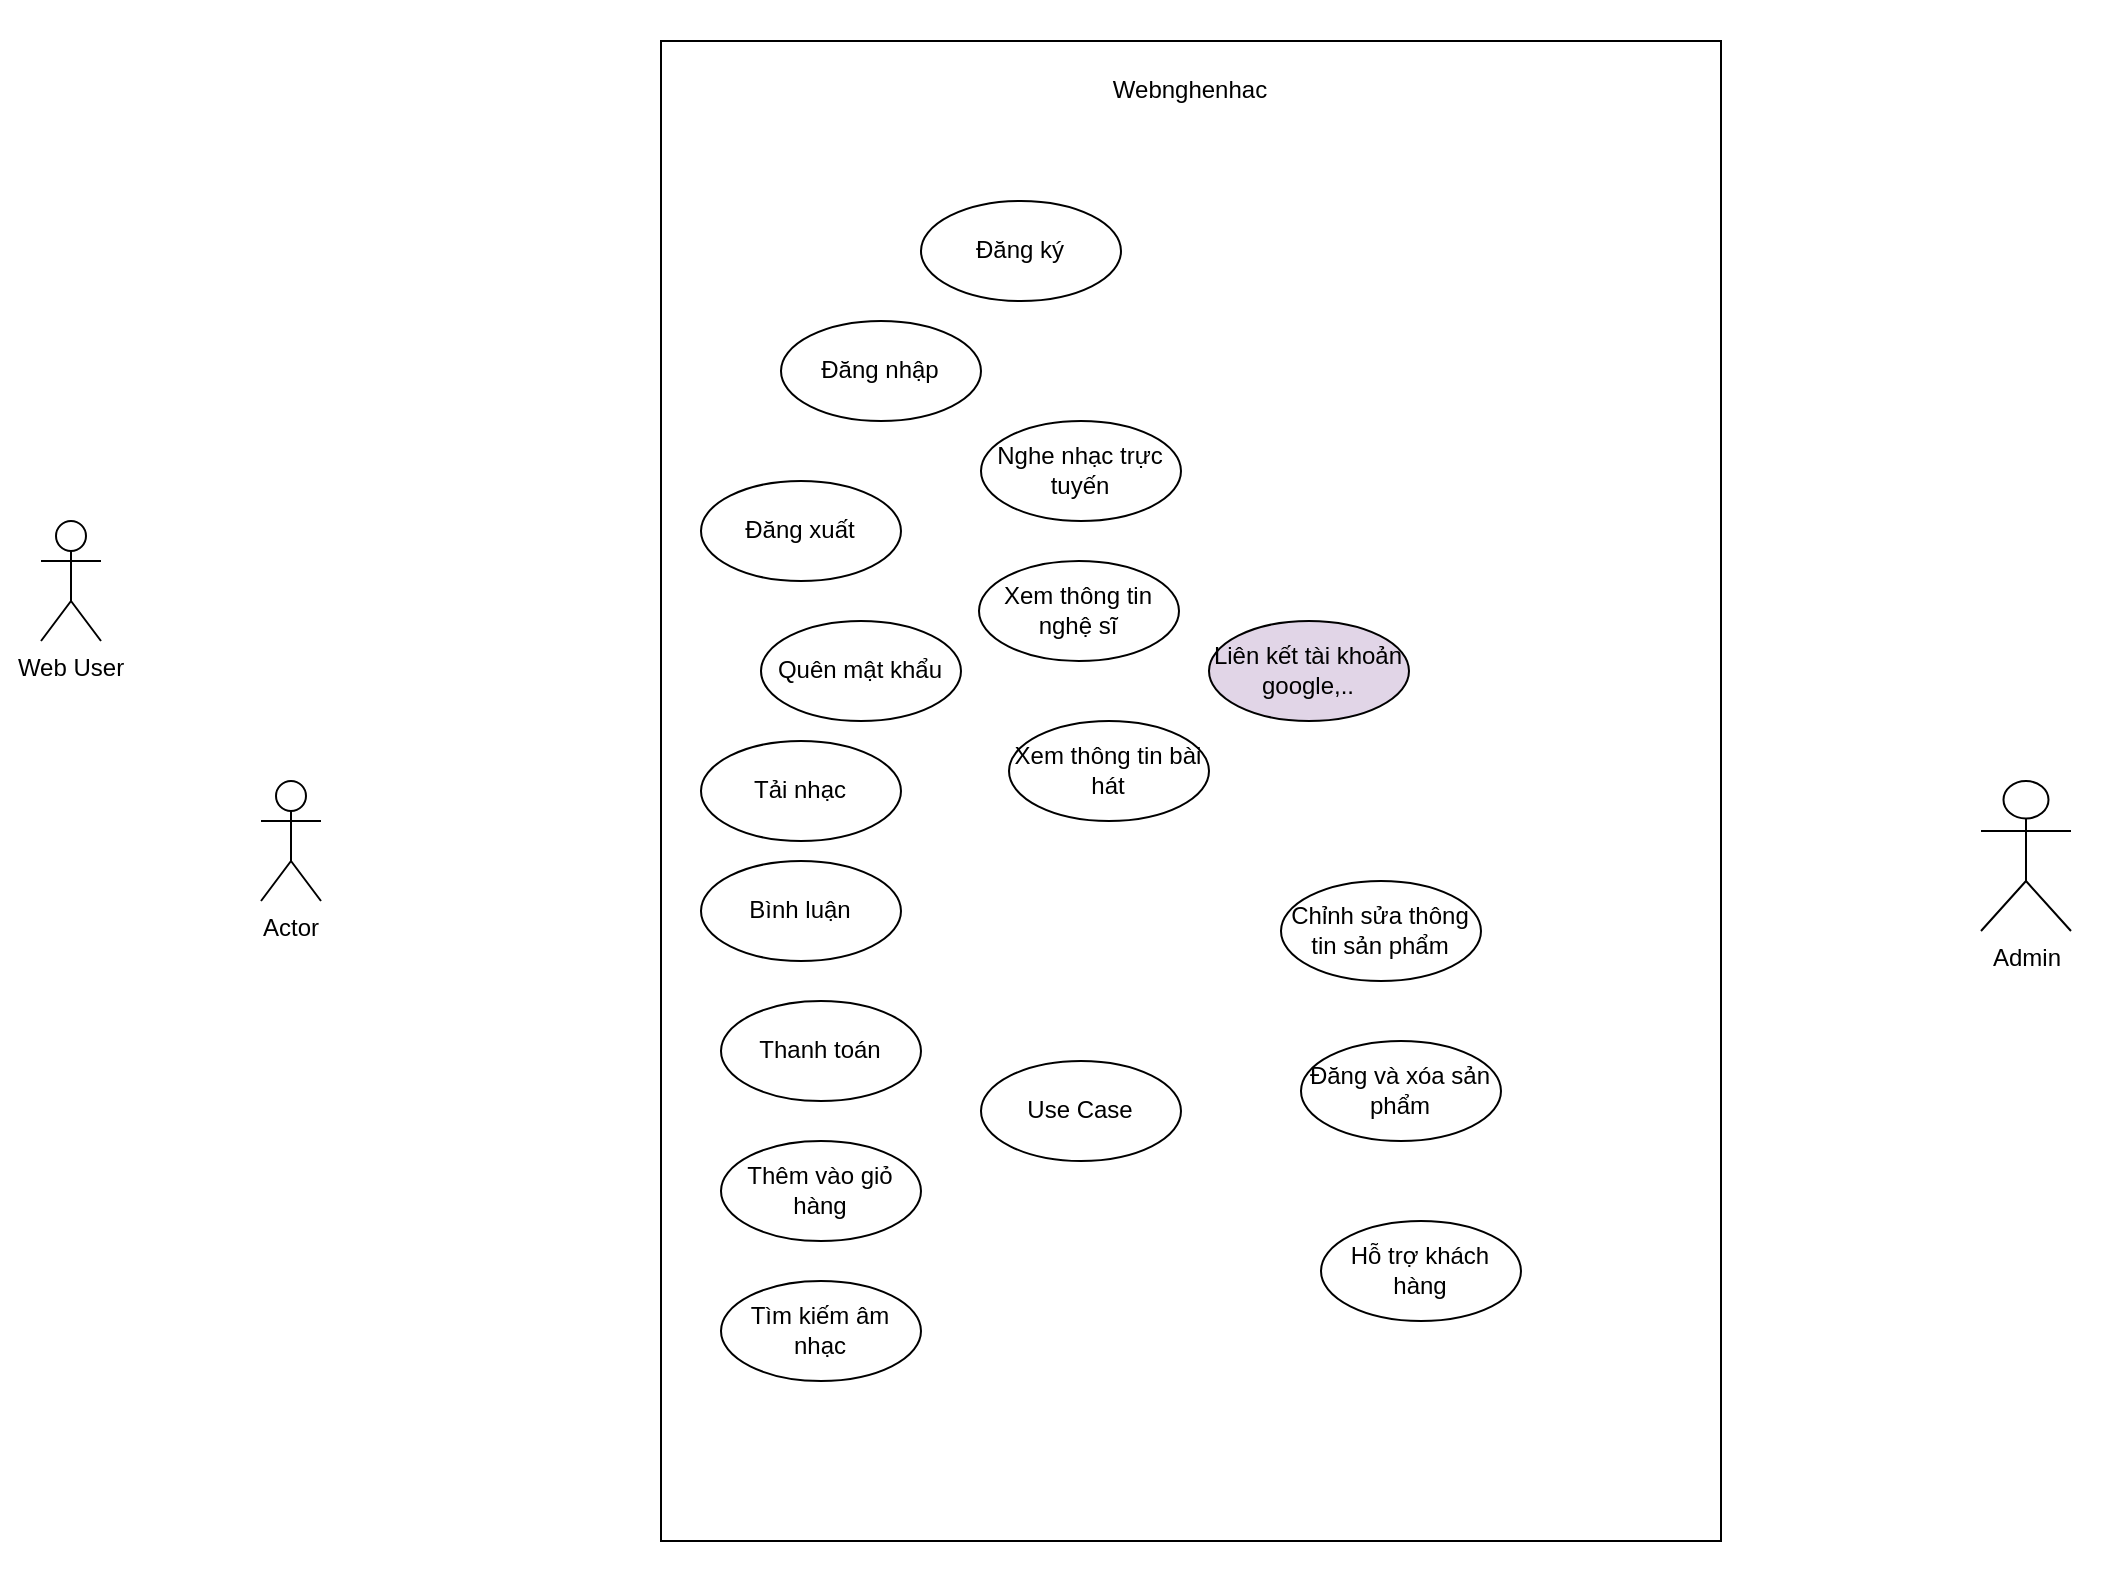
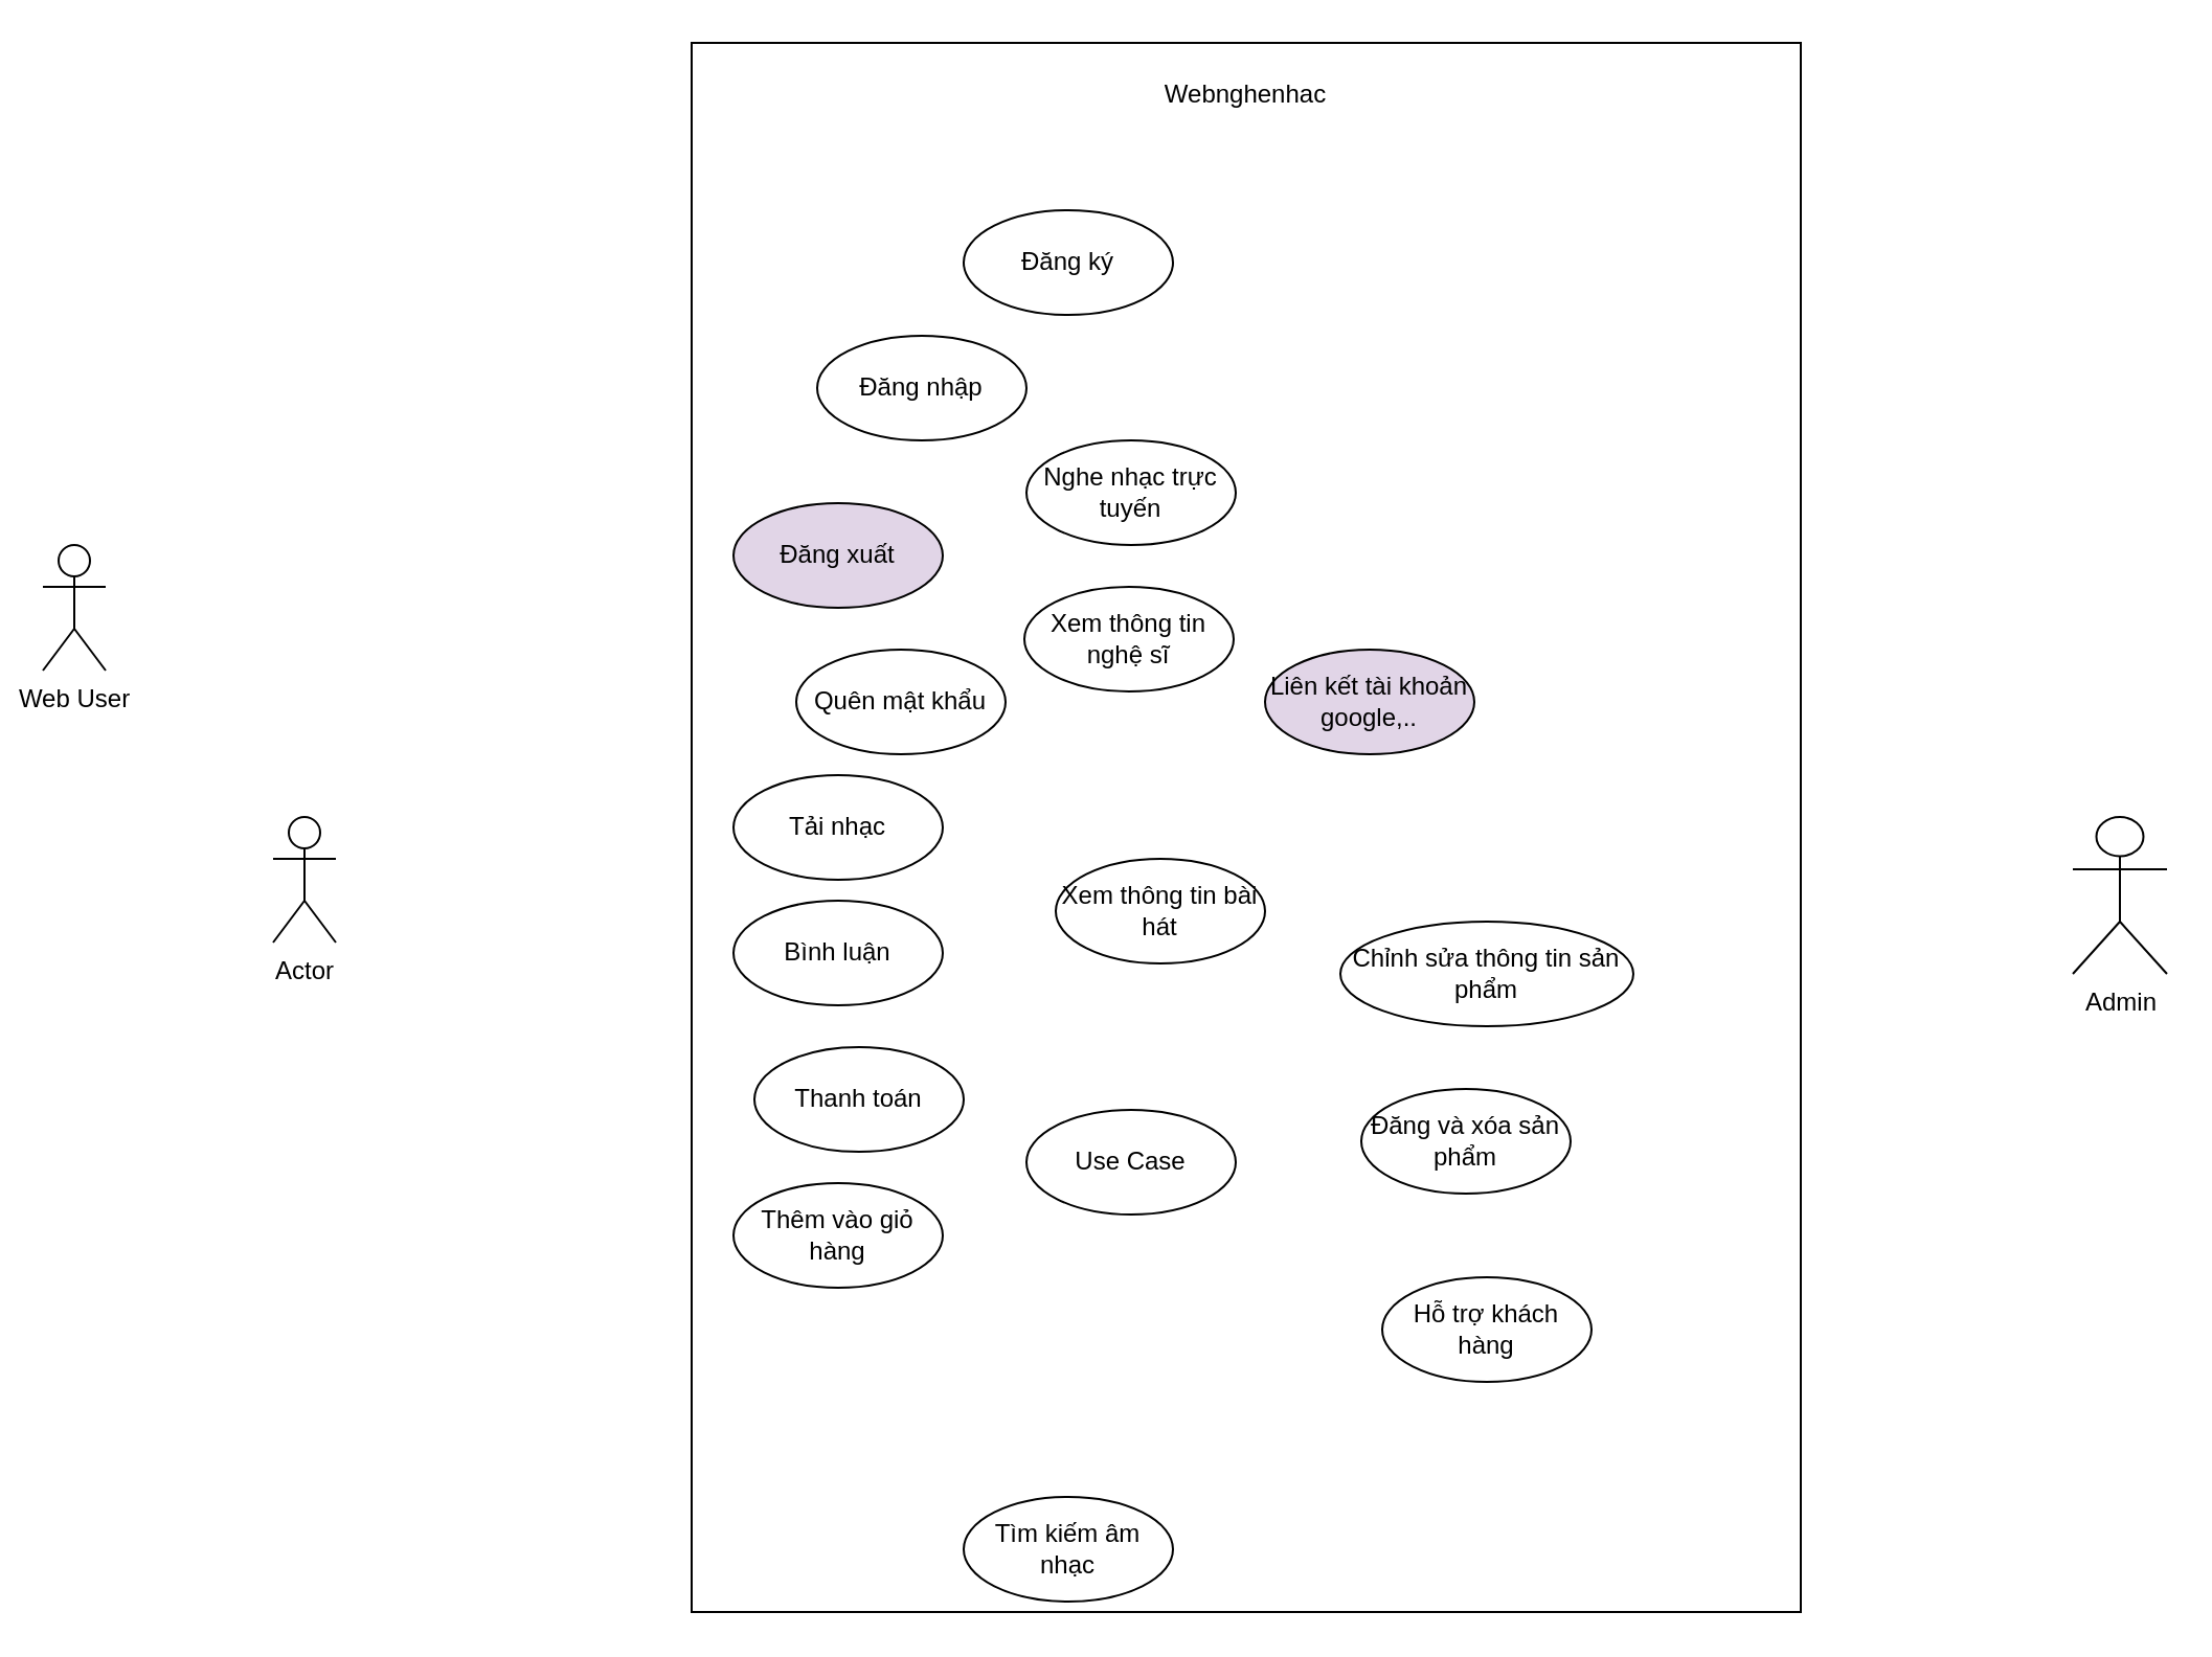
- <mxCell id="18" value="Đăng xuất" style="ellipse;whiteSpace=wrap;html=1;" vertex="1" parent="1"><mxGeometry x="350" y="240" width="100" height="50" as="geometry" /></mxCell>
+ <mxCell id="18" value="Đăng xuất" style="ellipse;whiteSpace=wrap;html=1;fillColor=#e1d5e7;" vertex="1" parent="1"><mxGeometry x="350" y="240" width="100" height="50" as="geometry" /></mxCell>
- <mxCell id="9" value="Xem thông tin bài hát" style="ellipse;whiteSpace=wrap;html=1;" vertex="1" parent="1"><mxGeometry x="504" y="360" width="100" height="50" as="geometry" /></mxCell>
+ <mxCell id="9" value="Xem thông tin bài hát" style="ellipse;whiteSpace=wrap;html=1;" vertex="1" parent="1"><mxGeometry x="504" y="410" width="100" height="50" as="geometry" /></mxCell>
- <mxCell id="5" value="Chỉnh sửa thông tin sản phẩm" style="ellipse;whiteSpace=wrap;html=1;" vertex="1" parent="1"><mxGeometry x="640" y="440" width="100" height="50" as="geometry" /></mxCell>
+ <mxCell id="5" value="Chỉnh sửa thông tin sản phẩm" style="ellipse;whiteSpace=wrap;html=1;" vertex="1" parent="1"><mxGeometry x="640" y="440" width="140" height="50" as="geometry" /></mxCell>
- <mxCell id="13" value="Thêm vào giỏ hàng" style="ellipse;whiteSpace=wrap;html=1;" vertex="1" parent="1"><mxGeometry x="360" y="570" width="100" height="50" as="geometry" /></mxCell>
+ <mxCell id="13" value="Thêm vào giỏ hàng" style="ellipse;whiteSpace=wrap;html=1;" vertex="1" parent="1"><mxGeometry x="350" y="565" width="100" height="50" as="geometry" /></mxCell>
- <mxCell id="12" value="Tìm kiếm âm nhạc" style="ellipse;whiteSpace=wrap;html=1;" vertex="1" parent="1"><mxGeometry x="360" y="640" width="100" height="50" as="geometry" /></mxCell>
+ <mxCell id="12" value="Tìm kiếm âm nhạc" style="ellipse;whiteSpace=wrap;html=1;" vertex="1" parent="1"><mxGeometry x="460" y="715" width="100" height="50" as="geometry" /></mxCell>
